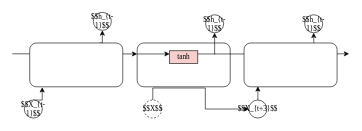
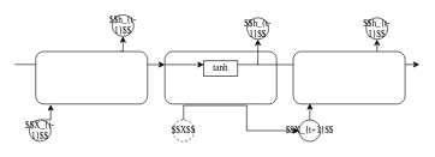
- <mxCell id="4" value="&lt;font face=&quot;Times New Roman&quot;&gt;tanh&lt;/font&gt;" style="rounded=0;whiteSpace=wrap;html=1;fillColor=#f8cecc;" parent="1" vertex="1"><mxGeometry x="282" y="84" width="47" height="21" as="geometry" /></mxCell>
+ <mxCell id="4" value="&lt;font face=&quot;Times New Roman&quot;&gt;tanh&lt;/font&gt;" style="rounded=0;whiteSpace=wrap;html=1;" parent="1" vertex="1"><mxGeometry x="282" y="84" width="47" height="21" as="geometry" /></mxCell>
- <mxCell id="10" value="$$X_{t+3}$$" style="ellipse;whiteSpace=wrap;html=1;aspect=fixed;fontFamily=Times New Roman;" parent="1" vertex="1"><mxGeometry x="414" y="166" width="30" height="30" as="geometry" /></mxCell>
+ <mxCell id="10" value="$$X_{t+1}$$" style="ellipse;whiteSpace=wrap;html=1;aspect=fixed;fontFamily=Times New Roman;" parent="1" vertex="1"><mxGeometry x="414" y="166" width="30" height="30" as="geometry" /></mxCell>
